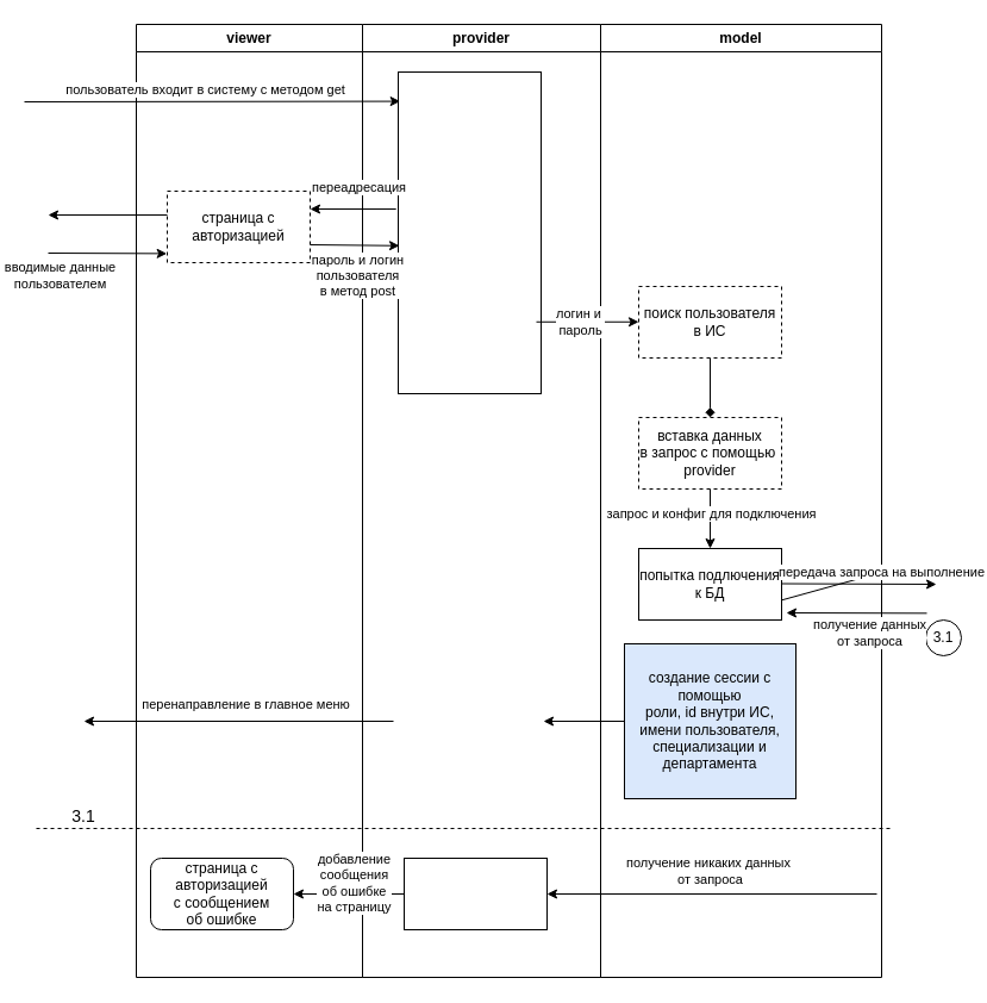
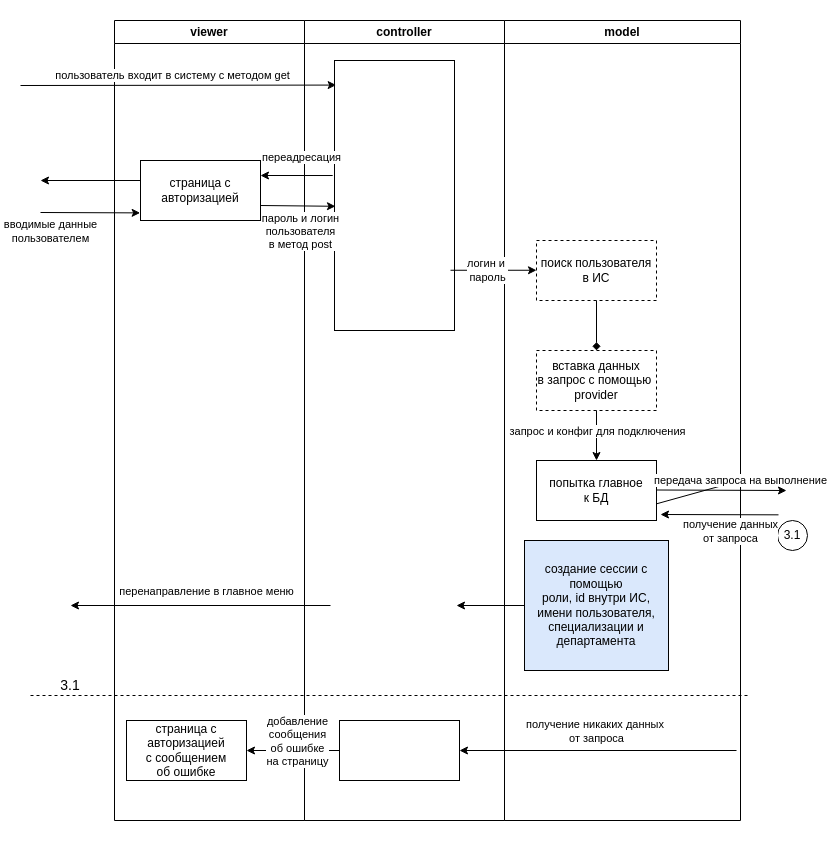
- <mxCell id="2" value="provider" style="swimlane;whiteSpace=wrap;html=1;" parent="1" vertex="1"><mxGeometry x="304" y="20" width="200" height="800" as="geometry" /></mxCell>
+ <mxCell id="2" value="controller" style="swimlane;whiteSpace=wrap;html=1;" parent="1" vertex="1"><mxGeometry x="304" y="20" width="200" height="800" as="geometry" /></mxCell>
- <mxCell id="4" value="страница с авторизацией" style="rounded=0;whiteSpace=wrap;html=1;dashed=1;" parent="3" vertex="1"><mxGeometry x="26" y="140" width="120" height="60" as="geometry" /></mxCell>
+ <mxCell id="4" value="страница с авторизацией" style="rounded=0;whiteSpace=wrap;html=1;" parent="3" vertex="1"><mxGeometry x="26" y="140" width="120" height="60" as="geometry" /></mxCell>
- <mxCell id="24" value="попытка подлючения&lt;br&gt;к БД" style="rounded=0;whiteSpace=wrap;html=1;" parent="21" vertex="1"><mxGeometry x="32" y="440" width="120" height="60" as="geometry" /></mxCell>
+ <mxCell id="24" value="попытка главное&lt;br&gt;к БД" style="rounded=0;whiteSpace=wrap;html=1;" parent="21" vertex="1"><mxGeometry x="32" y="440" width="120" height="60" as="geometry" /></mxCell>
- <mxCell id="18" value="страница с авторизацией&lt;br&gt;с сообщением&lt;br&gt;об ошибке" style="whiteSpace=wrap;html=1;rounded=1;" parent="2" vertex="1"><mxGeometry x="-178" y="700" width="120" height="60" as="geometry" /></mxCell>
+ <mxCell id="18" value="страница с авторизацией&lt;br&gt;с сообщением&lt;br&gt;об ошибке" style="rounded=0;whiteSpace=wrap;html=1;" parent="2" vertex="1"><mxGeometry x="-178" y="700" width="120" height="60" as="geometry" /></mxCell>
